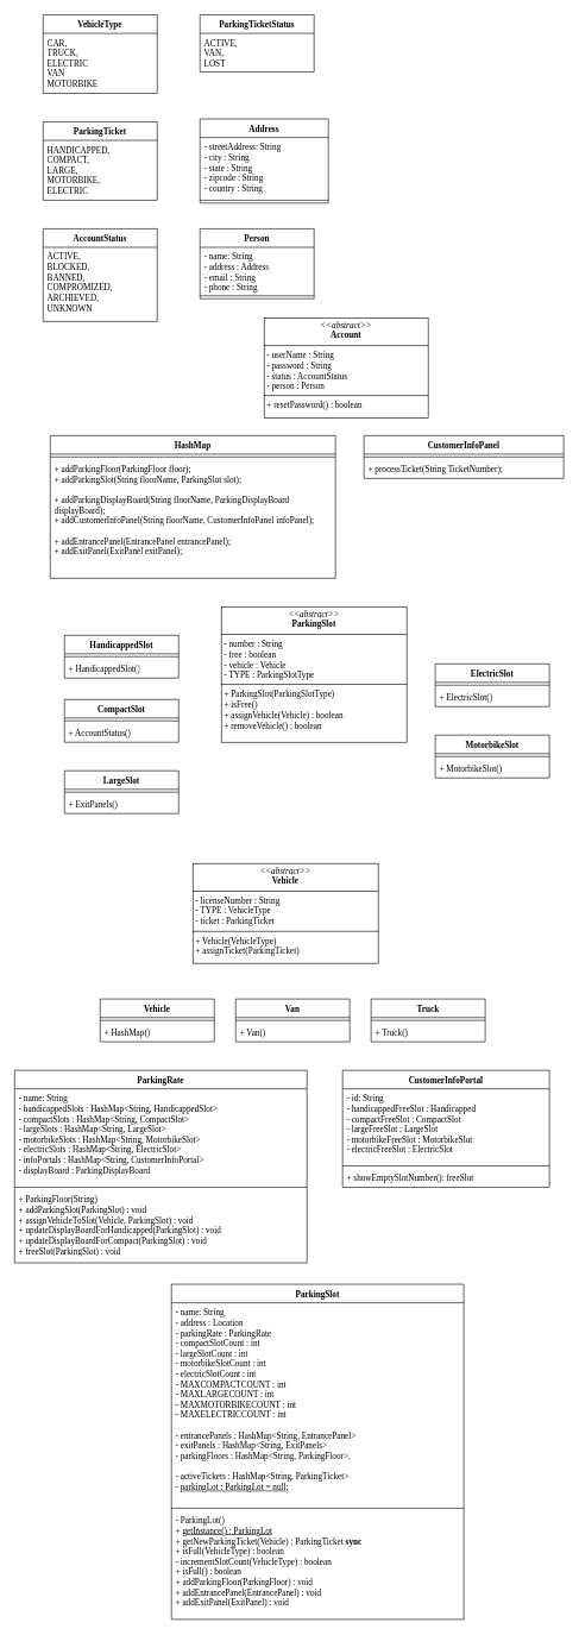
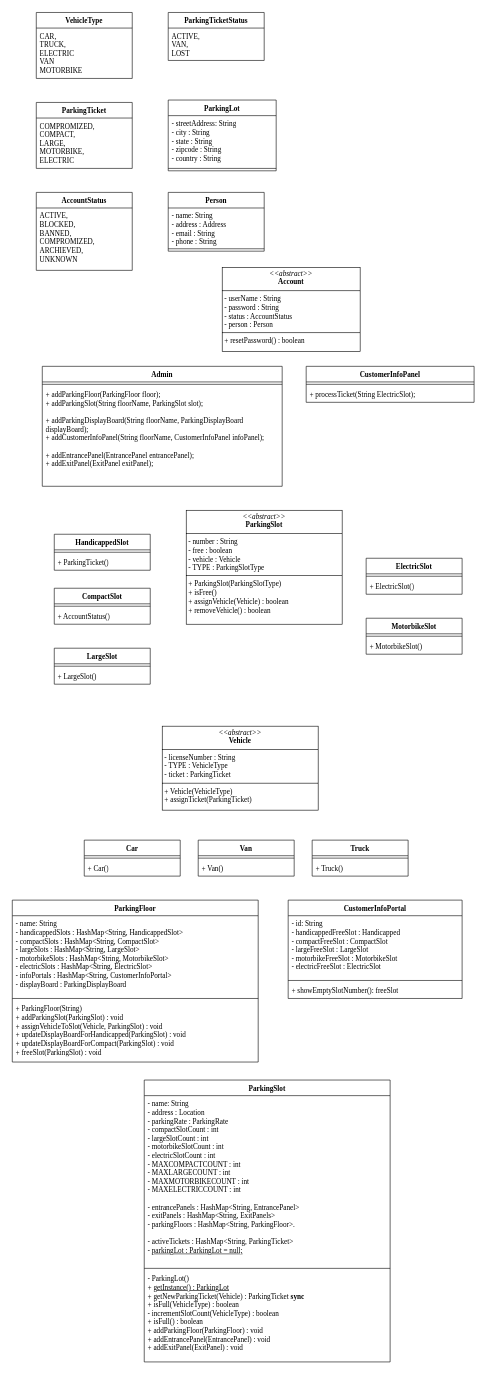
- <mxCell id="10" value="&lt;font face=&quot;Lucida Console&quot;&gt;Address&lt;/font&gt;" style="swimlane;fontStyle=1;align=center;verticalAlign=top;childLayout=stackLayout;horizontal=1;startSize=26;horizontalStack=0;resizeParent=1;resizeParentMax=0;resizeLast=0;collapsible=1;marginBottom=0;whiteSpace=wrap;html=1;spacingLeft=4;spacingRight=4;fontFamily=Helvetica;fontSize=12;fontColor=default;fillColor=none;gradientColor=none;" vertex="1" parent="1"><mxGeometry x="280" y="166" width="180" height="118" as="geometry" /></mxCell>
+ <mxCell id="10" value="&lt;font face=&quot;Lucida Console&quot;&gt;ParkingLot&lt;/font&gt;" style="swimlane;fontStyle=1;align=center;verticalAlign=top;childLayout=stackLayout;horizontal=1;startSize=26;horizontalStack=0;resizeParent=1;resizeParentMax=0;resizeLast=0;collapsible=1;marginBottom=0;whiteSpace=wrap;html=1;spacingLeft=4;spacingRight=4;fontFamily=Helvetica;fontSize=12;fontColor=default;fillColor=none;gradientColor=none;" vertex="1" parent="1"><mxGeometry x="280" y="166" width="180" height="118" as="geometry" /></mxCell>
- <mxCell id="5" value="&lt;font face=&quot;Lucida Console&quot;&gt;HANDICAPPED,&lt;/font&gt;&lt;div&gt;&lt;font face=&quot;Lucida Console&quot;&gt;COMPACT,&lt;/font&gt;&lt;/div&gt;&lt;div&gt;&lt;font face=&quot;Lucida Console&quot;&gt;LARGE,&lt;/font&gt;&lt;/div&gt;&lt;div&gt;&lt;font face=&quot;Lucida Console&quot;&gt;MOTORBIKE,&lt;/font&gt;&lt;/div&gt;&lt;div&gt;&lt;font face=&quot;Lucida Console&quot;&gt;ELECTRIC&lt;/font&gt;&lt;/div&gt;" style="text;strokeColor=none;fillColor=none;align=left;verticalAlign=top;spacingLeft=4;spacingRight=4;overflow=hidden;rotatable=0;points=[[0,0.5],[1,0.5]];portConstraint=eastwest;whiteSpace=wrap;html=1;fontFamily=Helvetica;fontSize=12;fontColor=default;" vertex="1" parent="4"><mxGeometry y="26" width="160" height="84" as="geometry" /></mxCell>
+ <mxCell id="5" value="&lt;font face=&quot;Lucida Console&quot;&gt;COMPROMIZED,&lt;/font&gt;&lt;div&gt;&lt;font face=&quot;Lucida Console&quot;&gt;COMPACT,&lt;/font&gt;&lt;/div&gt;&lt;div&gt;&lt;font face=&quot;Lucida Console&quot;&gt;LARGE,&lt;/font&gt;&lt;/div&gt;&lt;div&gt;&lt;font face=&quot;Lucida Console&quot;&gt;MOTORBIKE,&lt;/font&gt;&lt;/div&gt;&lt;div&gt;&lt;font face=&quot;Lucida Console&quot;&gt;ELECTRIC&lt;/font&gt;&lt;/div&gt;" style="text;strokeColor=none;fillColor=none;align=left;verticalAlign=top;spacingLeft=4;spacingRight=4;overflow=hidden;rotatable=0;points=[[0,0.5],[1,0.5]];portConstraint=eastwest;whiteSpace=wrap;html=1;fontFamily=Helvetica;fontSize=12;fontColor=default;" vertex="1" parent="4"><mxGeometry y="26" width="160" height="84" as="geometry" /></mxCell>
- <mxCell id="20" value="&lt;font face=&quot;Lucida Console&quot;&gt;HashMap&lt;/font&gt;" style="swimlane;fontStyle=1;align=center;verticalAlign=top;childLayout=stackLayout;horizontal=1;startSize=26;horizontalStack=0;resizeParent=1;resizeParentMax=0;resizeLast=0;collapsible=1;marginBottom=0;whiteSpace=wrap;html=1;spacingLeft=4;spacingRight=4;fontFamily=Helvetica;fontSize=12;fontColor=default;fillColor=none;gradientColor=none;" vertex="1" parent="1"><mxGeometry x="70" y="610" width="400" height="200" as="geometry" /></mxCell>
+ <mxCell id="20" value="&lt;font face=&quot;Lucida Console&quot;&gt;Admin&lt;/font&gt;" style="swimlane;fontStyle=1;align=center;verticalAlign=top;childLayout=stackLayout;horizontal=1;startSize=26;horizontalStack=0;resizeParent=1;resizeParentMax=0;resizeLast=0;collapsible=1;marginBottom=0;whiteSpace=wrap;html=1;spacingLeft=4;spacingRight=4;fontFamily=Helvetica;fontSize=12;fontColor=default;fillColor=none;gradientColor=none;" vertex="1" parent="1"><mxGeometry x="70" y="610" width="400" height="200" as="geometry" /></mxCell>
- <mxCell id="18" value="&lt;font face=&quot;Lucida Console&quot;&gt;+ processTicket(String TicketNumber);&lt;/font&gt;" style="text;strokeColor=none;fillColor=none;align=left;verticalAlign=top;spacingLeft=4;spacingRight=4;overflow=hidden;rotatable=0;points=[[0,0.5],[1,0.5]];portConstraint=eastwest;whiteSpace=wrap;html=1;fontFamily=Helvetica;fontSize=12;fontColor=default;" vertex="1" parent="16"><mxGeometry y="34" width="280" height="26" as="geometry" /></mxCell>
+ <mxCell id="18" value="&lt;font face=&quot;Lucida Console&quot;&gt;+ processTicket(String ElectricSlot);&lt;/font&gt;" style="text;strokeColor=none;fillColor=none;align=left;verticalAlign=top;spacingLeft=4;spacingRight=4;overflow=hidden;rotatable=0;points=[[0,0.5],[1,0.5]];portConstraint=eastwest;whiteSpace=wrap;html=1;fontFamily=Helvetica;fontSize=12;fontColor=default;" vertex="1" parent="16"><mxGeometry y="34" width="280" height="26" as="geometry" /></mxCell>
- <mxCell id="26" value="&lt;font face=&quot;Lucida Console&quot;&gt;+ HandicappedSlot()&lt;/font&gt;" style="text;strokeColor=none;fillColor=none;align=left;verticalAlign=top;spacingLeft=4;spacingRight=4;overflow=hidden;rotatable=0;points=[[0,0.5],[1,0.5]];portConstraint=eastwest;whiteSpace=wrap;html=1;fontFamily=Helvetica;fontSize=12;fontColor=default;" vertex="1" parent="24"><mxGeometry y="34" width="160" height="26" as="geometry" /></mxCell>
+ <mxCell id="26" value="&lt;font face=&quot;Lucida Console&quot;&gt;+ ParkingTicket()&lt;/font&gt;" style="text;strokeColor=none;fillColor=none;align=left;verticalAlign=top;spacingLeft=4;spacingRight=4;overflow=hidden;rotatable=0;points=[[0,0.5],[1,0.5]];portConstraint=eastwest;whiteSpace=wrap;html=1;fontFamily=Helvetica;fontSize=12;fontColor=default;" vertex="1" parent="24"><mxGeometry y="34" width="160" height="26" as="geometry" /></mxCell>
- <mxCell id="32" value="&lt;font face=&quot;Lucida Console&quot;&gt;+ ExitPanels()&lt;/font&gt;" style="text;strokeColor=none;fillColor=none;align=left;verticalAlign=top;spacingLeft=4;spacingRight=4;overflow=hidden;rotatable=0;points=[[0,0.5],[1,0.5]];portConstraint=eastwest;whiteSpace=wrap;html=1;fontFamily=Helvetica;fontSize=12;fontColor=default;" vertex="1" parent="30"><mxGeometry y="34" width="160" height="26" as="geometry" /></mxCell>
+ <mxCell id="32" value="&lt;font face=&quot;Lucida Console&quot;&gt;+ LargeSlot()&lt;/font&gt;" style="text;strokeColor=none;fillColor=none;align=left;verticalAlign=top;spacingLeft=4;spacingRight=4;overflow=hidden;rotatable=0;points=[[0,0.5],[1,0.5]];portConstraint=eastwest;whiteSpace=wrap;html=1;fontFamily=Helvetica;fontSize=12;fontColor=default;" vertex="1" parent="30"><mxGeometry y="34" width="160" height="26" as="geometry" /></mxCell>
- <mxCell id="40" value="&lt;font face=&quot;Lucida Console&quot;&gt;Vehicle&lt;/font&gt;" style="swimlane;fontStyle=1;align=center;verticalAlign=top;childLayout=stackLayout;horizontal=1;startSize=26;horizontalStack=0;resizeParent=1;resizeParentMax=0;resizeLast=0;collapsible=1;marginBottom=0;whiteSpace=wrap;html=1;spacingLeft=4;spacingRight=4;fontFamily=Helvetica;fontSize=12;fontColor=default;fillColor=none;gradientColor=none;" vertex="1" parent="1"><mxGeometry x="140" y="1400" width="160" height="60" as="geometry" /></mxCell>
+ <mxCell id="40" value="&lt;font face=&quot;Lucida Console&quot;&gt;Car&lt;/font&gt;" style="swimlane;fontStyle=1;align=center;verticalAlign=top;childLayout=stackLayout;horizontal=1;startSize=26;horizontalStack=0;resizeParent=1;resizeParentMax=0;resizeLast=0;collapsible=1;marginBottom=0;whiteSpace=wrap;html=1;spacingLeft=4;spacingRight=4;fontFamily=Helvetica;fontSize=12;fontColor=default;fillColor=none;gradientColor=none;" vertex="1" parent="1"><mxGeometry x="140" y="1400" width="160" height="60" as="geometry" /></mxCell>
- <mxCell id="42" value="&lt;font face=&quot;Lucida Console&quot;&gt;+ HashMap()&lt;/font&gt;" style="text;strokeColor=none;fillColor=none;align=left;verticalAlign=top;spacingLeft=4;spacingRight=4;overflow=hidden;rotatable=0;points=[[0,0.5],[1,0.5]];portConstraint=eastwest;whiteSpace=wrap;html=1;fontFamily=Helvetica;fontSize=12;fontColor=default;" vertex="1" parent="40"><mxGeometry y="34" width="160" height="26" as="geometry" /></mxCell>
+ <mxCell id="42" value="&lt;font face=&quot;Lucida Console&quot;&gt;+ Car()&lt;/font&gt;" style="text;strokeColor=none;fillColor=none;align=left;verticalAlign=top;spacingLeft=4;spacingRight=4;overflow=hidden;rotatable=0;points=[[0,0.5],[1,0.5]];portConstraint=eastwest;whiteSpace=wrap;html=1;fontFamily=Helvetica;fontSize=12;fontColor=default;" vertex="1" parent="40"><mxGeometry y="34" width="160" height="26" as="geometry" /></mxCell>
- <mxCell id="49" value="&lt;font face=&quot;Lucida Console&quot;&gt;ParkingRate&lt;/font&gt;" style="swimlane;fontStyle=1;align=center;verticalAlign=top;childLayout=stackLayout;horizontal=1;startSize=26;horizontalStack=0;resizeParent=1;resizeParentMax=0;resizeLast=0;collapsible=1;marginBottom=0;whiteSpace=wrap;html=1;spacingLeft=4;spacingRight=4;fontFamily=Helvetica;fontSize=12;fontColor=default;fillColor=none;gradientColor=none;" vertex="1" parent="1"><mxGeometry x="20" y="1500" width="410" height="270" as="geometry" /></mxCell>
+ <mxCell id="49" value="&lt;font face=&quot;Lucida Console&quot;&gt;ParkingFloor&lt;/font&gt;" style="swimlane;fontStyle=1;align=center;verticalAlign=top;childLayout=stackLayout;horizontal=1;startSize=26;horizontalStack=0;resizeParent=1;resizeParentMax=0;resizeLast=0;collapsible=1;marginBottom=0;whiteSpace=wrap;html=1;spacingLeft=4;spacingRight=4;fontFamily=Helvetica;fontSize=12;fontColor=default;fillColor=none;gradientColor=none;" vertex="1" parent="1"><mxGeometry x="20" y="1500" width="410" height="270" as="geometry" /></mxCell>
